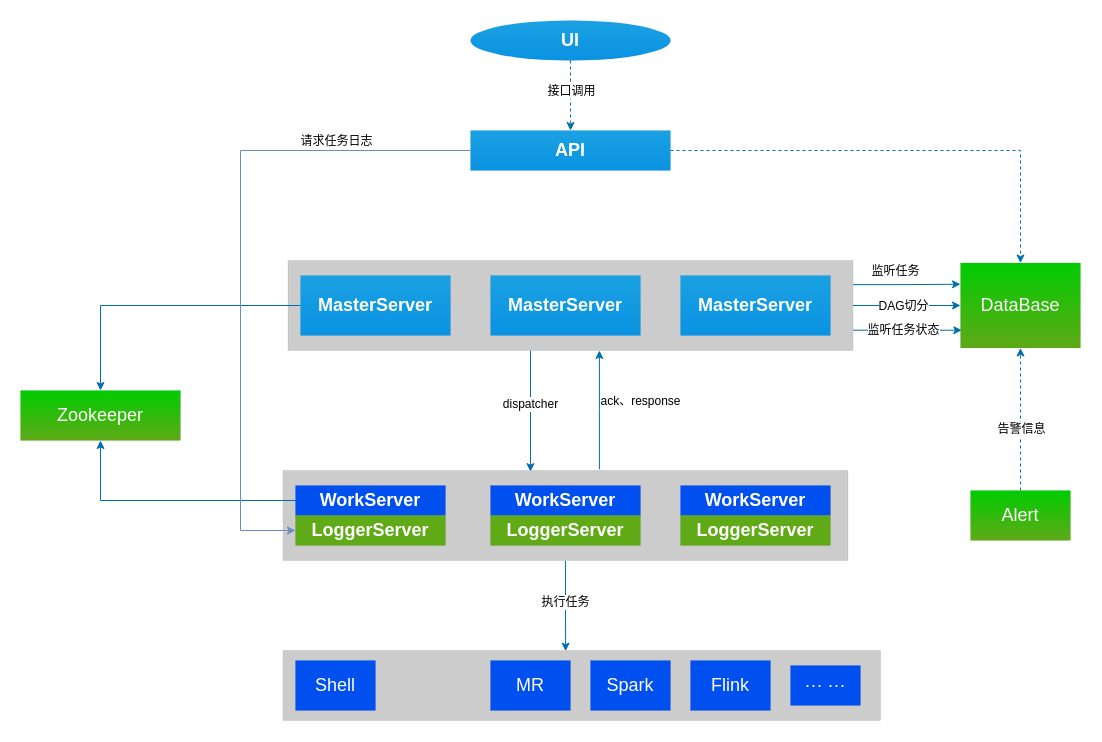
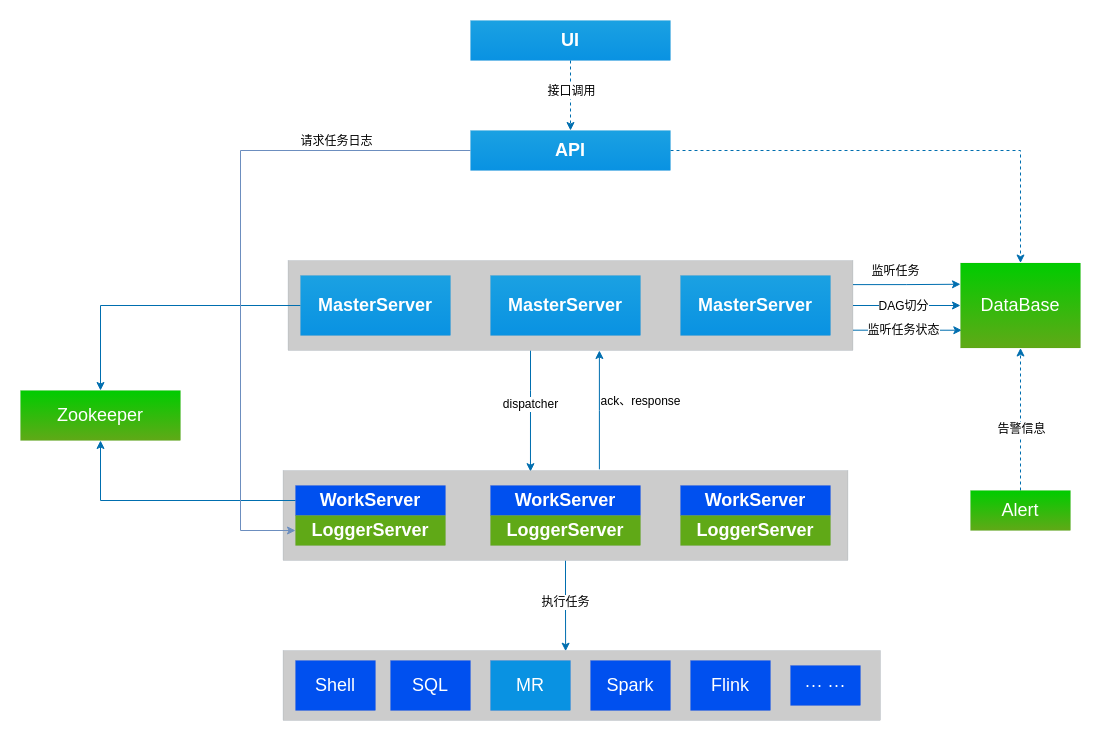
- <mxCell id="17" value="UI" style="ellipse;whiteSpace=wrap;html=1;fillColor=#0992E2;strokeColor=#006EAF;strokeWidth=0;glass=0;shadow=0;sketch=0;fontColor=#ffffff;fontSize=18;fontStyle=1;gradientColor=#1BA1E2;gradientDirection=north;" vertex="1" parent="1"><mxGeometry x="470" y="20" width="200" height="40" as="geometry" /></mxCell>
+ <mxCell id="17" value="UI" style="rounded=0;whiteSpace=wrap;html=1;fillColor=#0992E2;strokeColor=#006EAF;strokeWidth=0;glass=0;shadow=0;sketch=0;fontColor=#ffffff;fontSize=18;fontStyle=1;gradientColor=#1BA1E2;gradientDirection=north;" vertex="1" parent="1"><mxGeometry x="470" y="20" width="200" height="40" as="geometry" /></mxCell>
- <mxCell id="43" value="Alert" style="rounded=0;whiteSpace=wrap;html=1;shadow=0;glass=0;sketch=0;strokeWidth=0;fontSize=18;fillColor=#60a917;gradientDirection=north;fontColor=#ffffff;strokeColor=#2D7600;gradientColor=#00CC00;" vertex="1" parent="1"><mxGeometry x="970" y="490" width="100" height="50" as="geometry" /></mxCell>
+ <mxCell id="43" value="Alert" style="rounded=0;whiteSpace=wrap;html=1;shadow=0;glass=0;sketch=0;strokeWidth=0;fontSize=18;fillColor=#60a917;gradientDirection=north;fontColor=#ffffff;strokeColor=#2D7600;gradientColor=#00CC00;" vertex="1" parent="1"><mxGeometry x="970" y="490" width="100" height="40" as="geometry" /></mxCell>
+ <mxCell id="35" value="SQL" style="rounded=0;whiteSpace=wrap;html=1;shadow=0;glass=0;sketch=0;strokeWidth=0;fontSize=18;fillColor=#0050ef;gradientDirection=north;fontColor=#ffffff;strokeColor=#001DBC;" vertex="1" parent="1"><mxGeometry x="390" y="660" width="80" height="50" as="geometry" /></mxCell>
- <mxCell id="36" value="MR" style="rounded=0;whiteSpace=wrap;html=1;shadow=0;glass=0;sketch=0;strokeWidth=0;fontSize=18;fillColor=#0050ef;gradientDirection=north;fontColor=#ffffff;strokeColor=#001DBC;" vertex="1" parent="1"><mxGeometry x="490" y="660" width="80" height="50" as="geometry" /></mxCell>
+ <mxCell id="36" value="MR" style="rounded=0;whiteSpace=wrap;html=1;shadow=0;glass=0;sketch=0;strokeWidth=0;fontSize=18;fillColor=#0992e2;gradientDirection=north;fontColor=#ffffff;strokeColor=#001DBC;" vertex="1" parent="1"><mxGeometry x="490" y="660" width="80" height="50" as="geometry" /></mxCell>
